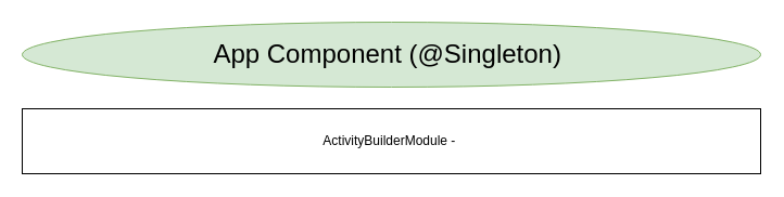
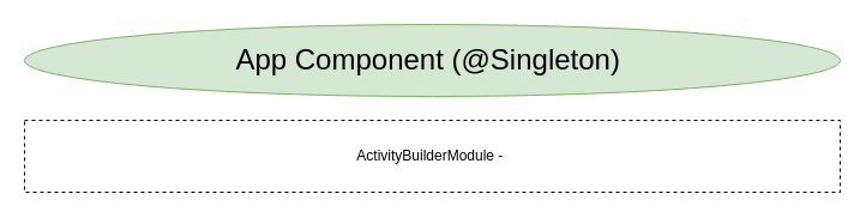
- <mxCell id="3" value="ActivityBuilderModule -&amp;nbsp;" style="rounded=0;whiteSpace=wrap;html=1;" vertex="1" parent="1"><mxGeometry x="20" y="100" width="680" height="60" as="geometry" /></mxCell>
+ <mxCell id="3" value="ActivityBuilderModule -&amp;nbsp;" style="rounded=0;whiteSpace=wrap;html=1;dashed=1;" vertex="1" parent="1"><mxGeometry x="20" y="100" width="680" height="60" as="geometry" /></mxCell>
